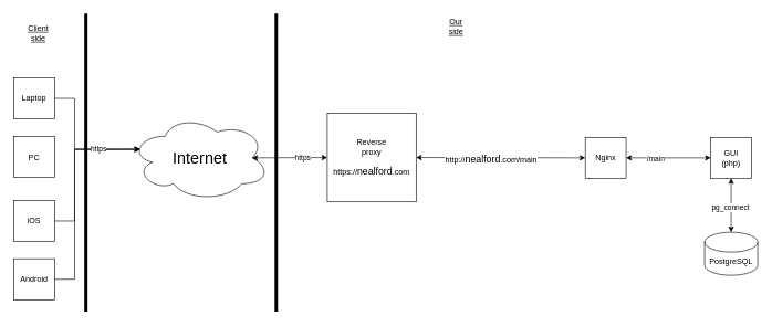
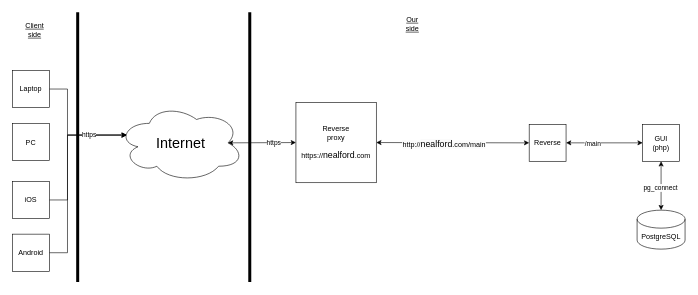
- <mxCell id="20" value="Nginx" style="whiteSpace=wrap;html=1;aspect=fixed;" parent="1" vertex="1"><mxGeometry x="882" y="207" width="61.5" height="61.5" as="geometry" /></mxCell>
+ <mxCell id="20" value="Reverse" style="whiteSpace=wrap;html=1;aspect=fixed;" parent="1" vertex="1"><mxGeometry x="882" y="207" width="61.5" height="61.5" as="geometry" /></mxCell>
